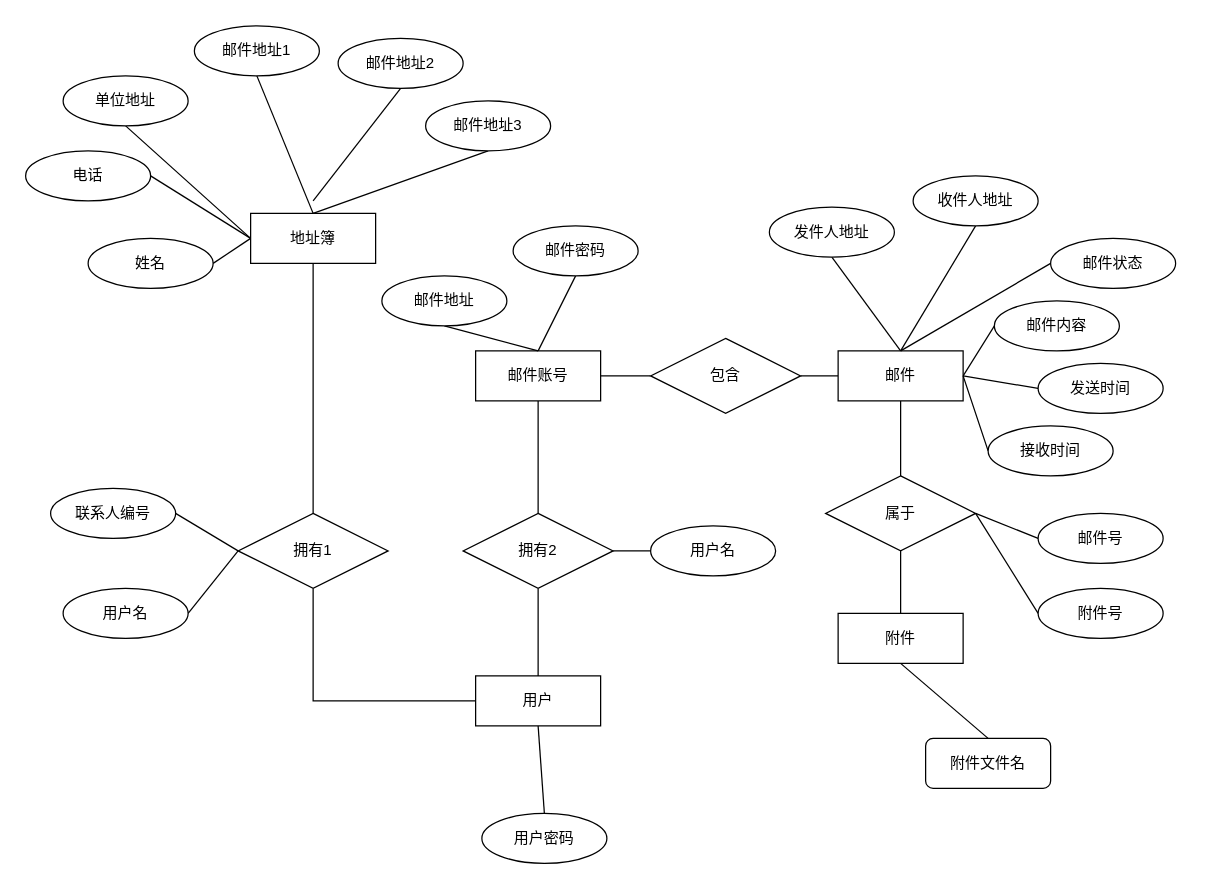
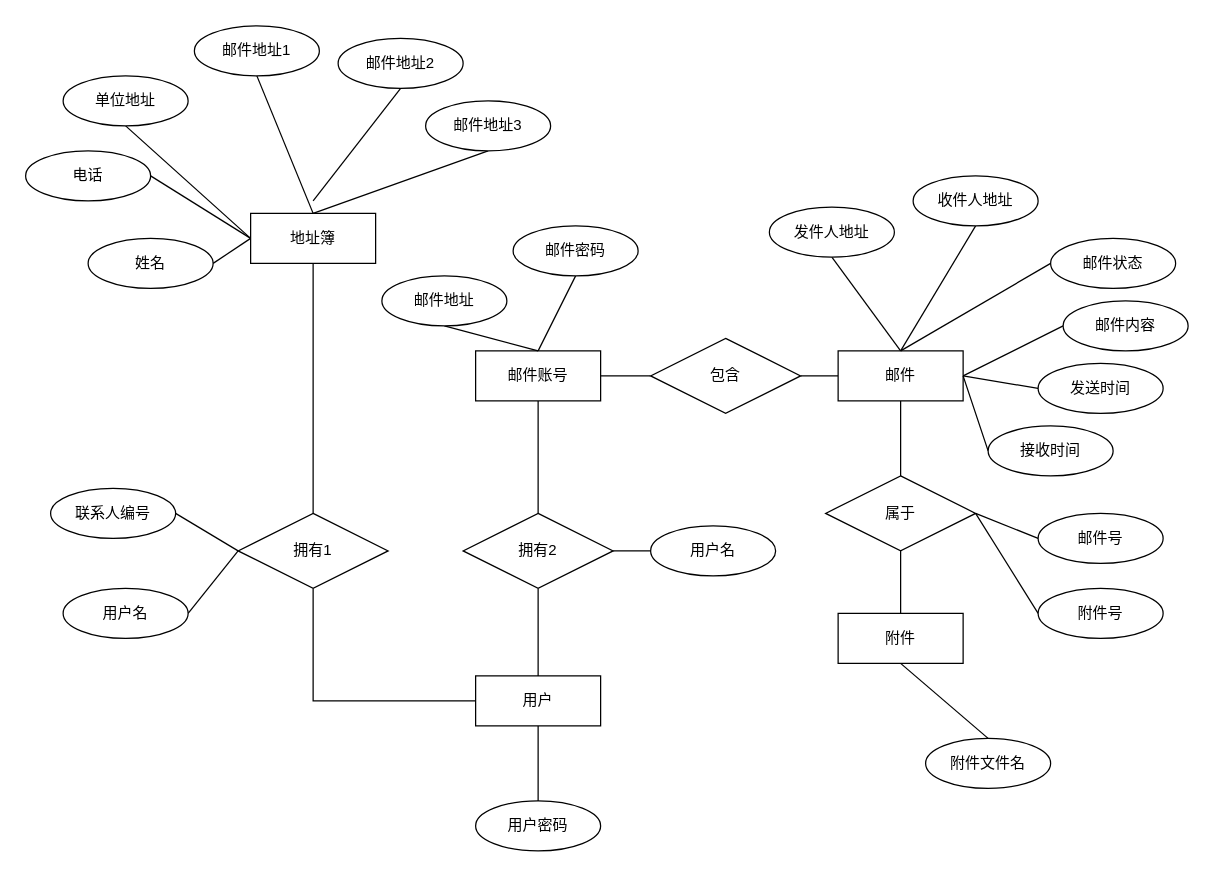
- <mxCell id="52" value="邮件内容" style="ellipse;whiteSpace=wrap;html=1;align=center;" vertex="1" parent="1"><mxGeometry x="795" y="240" width="100" height="40" as="geometry" /></mxCell>
+ <mxCell id="52" value="邮件内容" style="ellipse;whiteSpace=wrap;html=1;align=center;" vertex="1" parent="1"><mxGeometry x="850" y="240" width="100" height="40" as="geometry" /></mxCell>
- <mxCell id="60" value="附件文件名" style="whiteSpace=wrap;html=1;align=center;rounded=1;" vertex="1" parent="1"><mxGeometry x="740" y="590" width="100" height="40" as="geometry" /></mxCell>
+ <mxCell id="60" value="附件文件名" style="ellipse;whiteSpace=wrap;html=1;align=center;" vertex="1" parent="1"><mxGeometry x="740" y="590" width="100" height="40" as="geometry" /></mxCell>
- <mxCell id="23" value="用户密码" style="ellipse;whiteSpace=wrap;html=1;align=center;" vertex="1" parent="1"><mxGeometry x="385" y="650" width="100" height="40" as="geometry" /></mxCell>
+ <mxCell id="23" value="用户密码" style="ellipse;whiteSpace=wrap;html=1;align=center;" vertex="1" parent="1"><mxGeometry x="380" y="640" width="100" height="40" as="geometry" /></mxCell>
